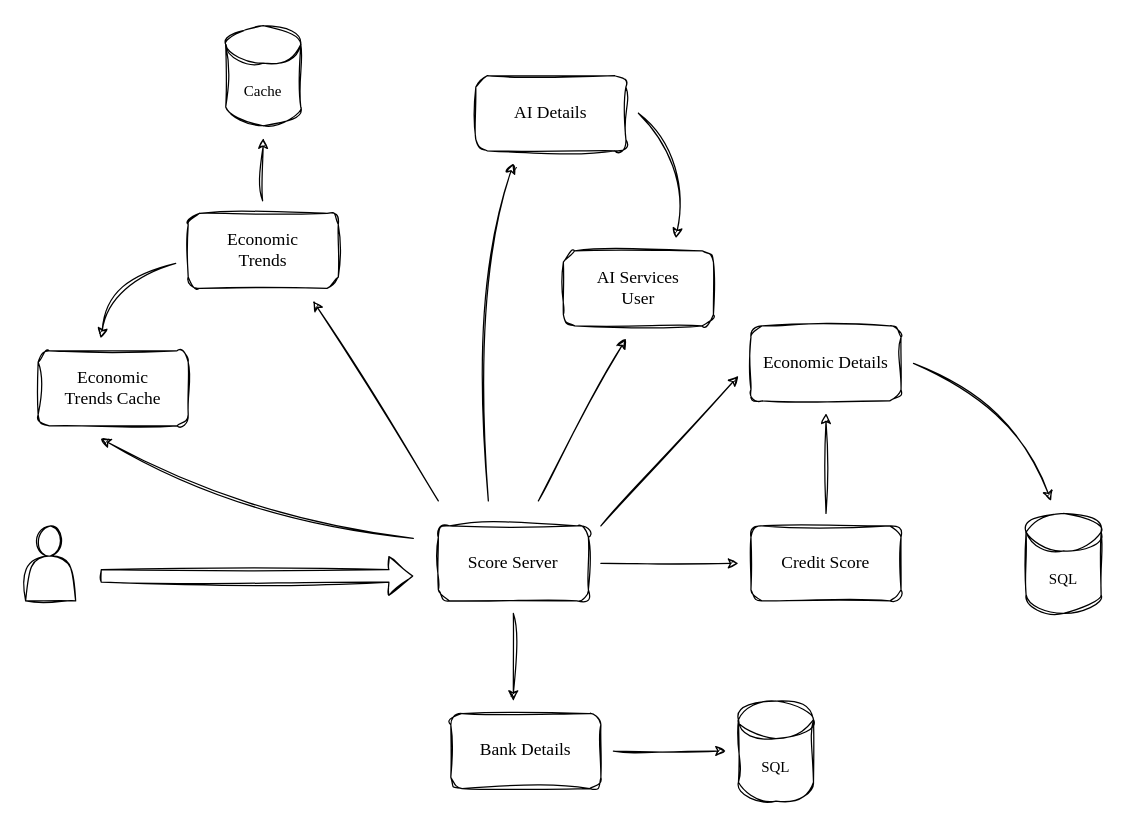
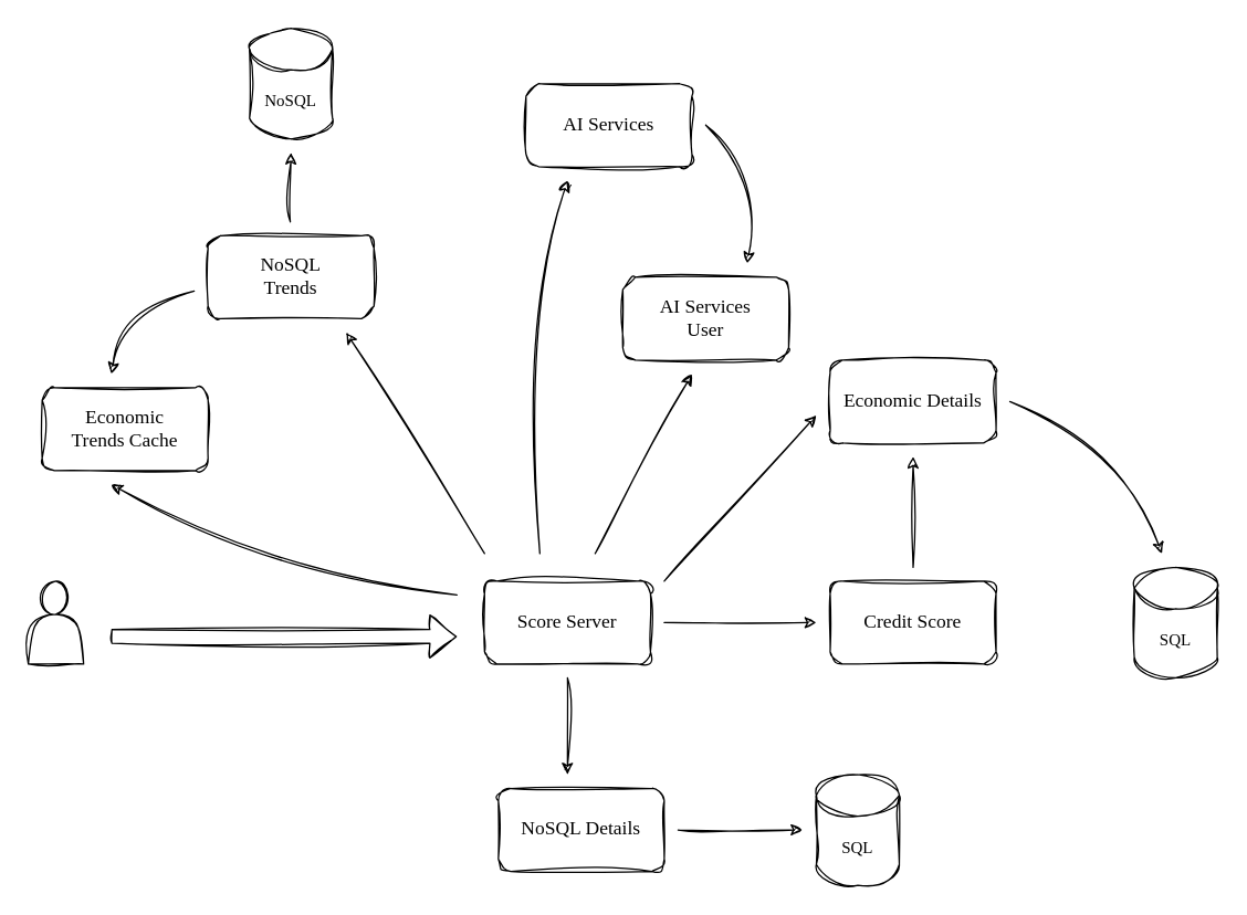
- <mxCell id="9" value="&lt;font face=&quot;Comic Sans MS&quot;&gt;Cache&lt;/font&gt;" style="shape=cylinder3;whiteSpace=wrap;html=1;boundedLbl=1;backgroundOutline=1;size=15;sketch=1;curveFitting=1;jiggle=2;fillColor=none;" vertex="1" parent="1"><mxGeometry x="180" y="20" width="60" height="80" as="geometry" /></mxCell>
+ <mxCell id="9" value="&lt;font face=&quot;Comic Sans MS&quot;&gt;NoSQL&lt;/font&gt;" style="shape=cylinder3;whiteSpace=wrap;html=1;boundedLbl=1;backgroundOutline=1;size=15;sketch=1;curveFitting=1;jiggle=2;fillColor=none;" vertex="1" parent="1"><mxGeometry x="180" y="20" width="60" height="80" as="geometry" /></mxCell>
- <mxCell id="12" value="&lt;font style=&quot;font-size: 14px;&quot; face=&quot;Comic Sans MS&quot;&gt;AI Details&lt;/font&gt;" style="rounded=1;whiteSpace=wrap;html=1;sketch=1;curveFitting=1;jiggle=2;fillColor=none;" vertex="1" parent="1"><mxGeometry x="380" y="60" width="120" height="60" as="geometry" /></mxCell>
+ <mxCell id="12" value="&lt;font style=&quot;font-size: 14px;&quot; face=&quot;Comic Sans MS&quot;&gt;AI Services&lt;/font&gt;" style="rounded=1;whiteSpace=wrap;html=1;sketch=1;curveFitting=1;jiggle=2;fillColor=none;" vertex="1" parent="1"><mxGeometry x="380" y="60" width="120" height="60" as="geometry" /></mxCell>
- <mxCell id="13" value="&lt;font style=&quot;font-size: 14px;&quot; face=&quot;Comic Sans MS&quot;&gt;Economic&lt;/font&gt;&lt;div&gt;&lt;font style=&quot;font-size: 14px;&quot; face=&quot;Comic Sans MS&quot;&gt;Trends&lt;/font&gt;&lt;/div&gt;" style="rounded=1;whiteSpace=wrap;html=1;sketch=1;curveFitting=1;jiggle=2;fillColor=none;" vertex="1" parent="1"><mxGeometry x="150" y="170" width="120" height="60" as="geometry" /></mxCell>
+ <mxCell id="13" value="&lt;font style=&quot;font-size: 14px;&quot; face=&quot;Comic Sans MS&quot;&gt;NoSQL&lt;/font&gt;&lt;div&gt;&lt;font style=&quot;font-size: 14px;&quot; face=&quot;Comic Sans MS&quot;&gt;Trends&lt;/font&gt;&lt;/div&gt;" style="rounded=1;whiteSpace=wrap;html=1;sketch=1;curveFitting=1;jiggle=2;fillColor=none;" vertex="1" parent="1"><mxGeometry x="150" y="170" width="120" height="60" as="geometry" /></mxCell>
- <mxCell id="10" value="&lt;font style=&quot;font-size: 14px;&quot; face=&quot;Comic Sans MS&quot;&gt;Bank Details&lt;/font&gt;" style="rounded=1;whiteSpace=wrap;html=1;sketch=1;curveFitting=1;jiggle=2;fillColor=none;" vertex="1" parent="1"><mxGeometry x="360" y="570" width="120" height="60" as="geometry" /></mxCell>
+ <mxCell id="10" value="&lt;font style=&quot;font-size: 14px;&quot; face=&quot;Comic Sans MS&quot;&gt;NoSQL Details&lt;/font&gt;" style="rounded=1;whiteSpace=wrap;html=1;sketch=1;curveFitting=1;jiggle=2;fillColor=none;" vertex="1" parent="1"><mxGeometry x="360" y="570" width="120" height="60" as="geometry" /></mxCell>
